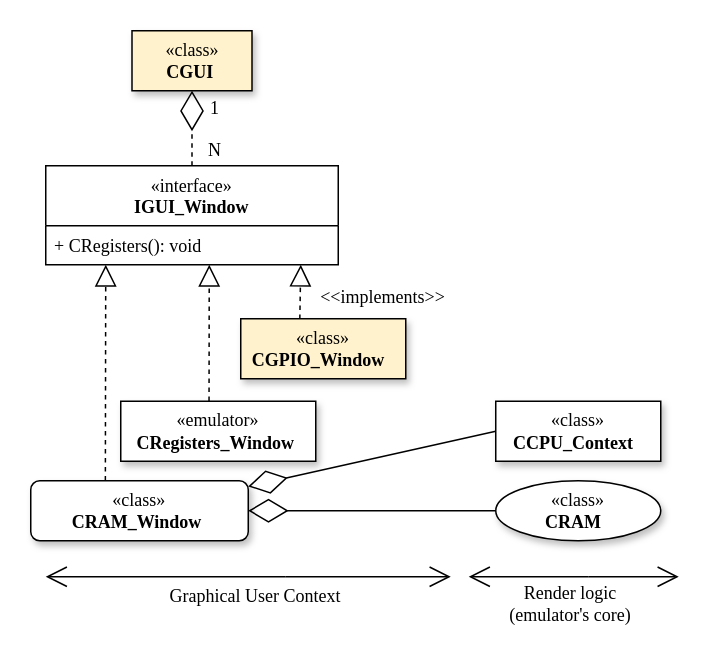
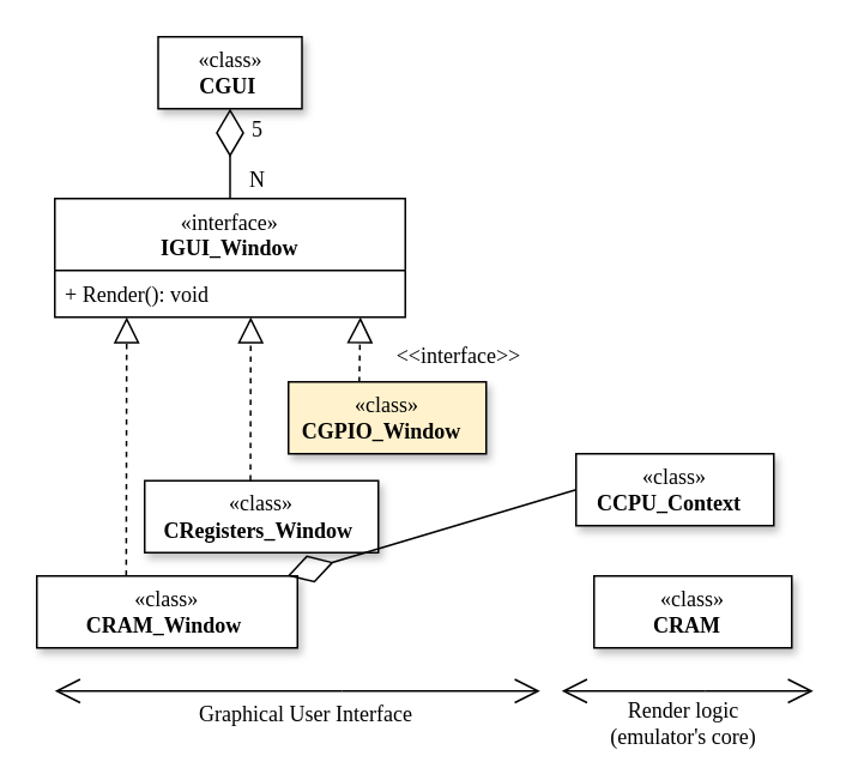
- <mxCell id="14" value="«class»&lt;br&gt;&lt;b&gt;CGUI&amp;nbsp;&lt;/b&gt;" style="html=1;whiteSpace=wrap;fontFamily=Computer Modern;shadow=1;fillColor=#fff2cc;" vertex="1" parent="1"><mxGeometry x="87.5" y="20" width="80" height="40" as="geometry" /></mxCell>
+ <mxCell id="14" value="«class»&lt;br&gt;&lt;b&gt;CGUI&amp;nbsp;&lt;/b&gt;" style="html=1;whiteSpace=wrap;fontFamily=Computer Modern;shadow=1;" vertex="1" parent="1"><mxGeometry x="87.5" y="20" width="80" height="40" as="geometry" /></mxCell>
- <mxCell id="16" value="1" style="text;html=1;strokeColor=none;fillColor=none;align=center;verticalAlign=middle;whiteSpace=wrap;rounded=0;fontFamily=Computer Modern;" vertex="1" parent="1"><mxGeometry x="138" y="62" width="10" height="20" as="geometry" /></mxCell>
+ <mxCell id="16" value="5" style="text;html=1;strokeColor=none;fillColor=none;align=center;verticalAlign=middle;whiteSpace=wrap;rounded=0;fontFamily=Computer Modern;" vertex="1" parent="1"><mxGeometry x="138" y="62" width="10" height="20" as="geometry" /></mxCell>
- <mxCell id="15" value="" style="endArrow=diamondThin;endFill=0;endSize=24;html=1;rounded=0;entryX=0.5;entryY=1;entryDx=0;entryDy=0;exitX=0.5;exitY=0;exitDx=0;exitDy=0;fontFamily=Computer Modern;dashed=1;" edge="1" parent="1" source="3" target="14"><mxGeometry width="160" relative="1" as="geometry"><mxPoint x="305" y="190" as="sourcePoint" /><mxPoint x="260" y="190" as="targetPoint" /></mxGeometry></mxCell>
+ <mxCell id="15" value="" style="endArrow=diamondThin;endFill=0;endSize=24;html=1;rounded=0;entryX=0.5;entryY=1;entryDx=0;entryDy=0;exitX=0.5;exitY=0;exitDx=0;exitDy=0;fontFamily=Computer Modern;" edge="1" parent="1" source="3" target="14"><mxGeometry width="160" relative="1" as="geometry"><mxPoint x="305" y="190" as="sourcePoint" /><mxPoint x="260" y="190" as="targetPoint" /></mxGeometry></mxCell>
- <mxCell id="4" value="+ CRegisters(): void" style="text;strokeColor=none;fillColor=none;align=left;verticalAlign=top;spacingLeft=4;spacingRight=4;overflow=hidden;rotatable=0;points=[[0,0.5],[1,0.5]];portConstraint=eastwest;whiteSpace=wrap;html=1;fontFamily=Computer Modern;" vertex="1" parent="3"><mxGeometry y="40" width="195" height="26" as="geometry" /></mxCell>
+ <mxCell id="4" value="+ Render(): void" style="text;strokeColor=none;fillColor=none;align=left;verticalAlign=top;spacingLeft=4;spacingRight=4;overflow=hidden;rotatable=0;points=[[0,0.5],[1,0.5]];portConstraint=eastwest;whiteSpace=wrap;html=1;fontFamily=Computer Modern;" vertex="1" parent="3"><mxGeometry y="40" width="195" height="26" as="geometry" /></mxCell>
- <mxCell id="18" value="&amp;lt;&amp;lt;implements&amp;gt;&amp;gt;" style="text;html=1;strokeColor=none;fillColor=none;align=center;verticalAlign=middle;whiteSpace=wrap;rounded=0;fontFamily=Computer Modern;" vertex="1" parent="1"><mxGeometry x="210" y="188" width="90" height="20" as="geometry" /></mxCell>
+ <mxCell id="18" value="&amp;lt;&amp;lt;interface&amp;gt;&amp;gt;" style="text;html=1;strokeColor=none;fillColor=none;align=center;verticalAlign=middle;whiteSpace=wrap;rounded=0;fontFamily=Computer Modern;" vertex="1" parent="1"><mxGeometry x="210" y="188" width="90" height="20" as="geometry" /></mxCell>
- <mxCell id="5" value="«emulator»&lt;br&gt;&lt;b&gt;CRegisters_Window&amp;nbsp;&lt;/b&gt;" style="html=1;whiteSpace=wrap;fontFamily=Computer Modern;shadow=1;" vertex="1" parent="1"><mxGeometry x="80" y="267" width="130" height="40" as="geometry" /></mxCell>
+ <mxCell id="5" value="«class»&lt;br&gt;&lt;b&gt;CRegisters_Window&amp;nbsp;&lt;/b&gt;" style="html=1;whiteSpace=wrap;fontFamily=Computer Modern;shadow=1;" vertex="1" parent="1"><mxGeometry x="80" y="267" width="130" height="40" as="geometry" /></mxCell>
- <mxCell id="10" value="«class»&lt;br&gt;&lt;b&gt;CCPU_Context&amp;nbsp;&amp;nbsp;&lt;/b&gt;" style="html=1;whiteSpace=wrap;fontFamily=Computer Modern;shadow=1;" vertex="1" parent="1"><mxGeometry x="330" y="267" width="110" height="40" as="geometry" /></mxCell>
+ <mxCell id="10" value="«class»&lt;br&gt;&lt;b&gt;CCPU_Context&amp;nbsp;&amp;nbsp;&lt;/b&gt;" style="html=1;whiteSpace=wrap;fontFamily=Computer Modern;shadow=1;" vertex="1" parent="1"><mxGeometry x="320" y="252" width="110" height="40" as="geometry" /></mxCell>
- <mxCell id="2" value="«class»&lt;br&gt;&lt;b&gt;CRAM_Window&amp;nbsp;&lt;/b&gt;" style="html=1;whiteSpace=wrap;fontFamily=Computer Modern;shadow=1;rounded=1;" vertex="1" parent="1"><mxGeometry x="20" y="320" width="145" height="40" as="geometry" /></mxCell>
+ <mxCell id="2" value="«class»&lt;br&gt;&lt;b&gt;CRAM_Window&amp;nbsp;&lt;/b&gt;" style="html=1;whiteSpace=wrap;fontFamily=Computer Modern;shadow=1;" vertex="1" parent="1"><mxGeometry x="20" y="320" width="145" height="40" as="geometry" /></mxCell>
- <mxCell id="13" value="" style="endArrow=diamondThin;endFill=0;endSize=24;html=1;rounded=0;exitX=0;exitY=0.5;exitDx=0;exitDy=0;entryX=1;entryY=0.5;entryDx=0;entryDy=0;fontFamily=Computer Modern;" edge="1" parent="1" source="12" target="2"><mxGeometry width="160" relative="1" as="geometry"><mxPoint x="225" y="339.71" as="sourcePoint" /><mxPoint x="175" y="339.71" as="targetPoint" /></mxGeometry></mxCell>
- <mxCell id="12" value="«class»&lt;br&gt;&lt;b&gt;CRAM&amp;nbsp;&amp;nbsp;&lt;/b&gt;" style="ellipse;html=1;whiteSpace=wrap;fontFamily=Computer Modern;shadow=1;" vertex="1" parent="1"><mxGeometry x="330" y="320" width="110" height="40" as="geometry" /></mxCell>
+ <mxCell id="12" value="«class»&lt;br&gt;&lt;b&gt;CRAM&amp;nbsp;&amp;nbsp;&lt;/b&gt;" style="html=1;whiteSpace=wrap;fontFamily=Computer Modern;shadow=1;" vertex="1" parent="1"><mxGeometry x="330" y="320" width="110" height="40" as="geometry" /></mxCell>
- <mxCell id="19" value="Graphical User Context" style="text;html=1;strokeColor=none;fillColor=none;align=center;verticalAlign=middle;whiteSpace=wrap;rounded=0;fontFamily=Computer Modern;" vertex="1" parent="1"><mxGeometry x="99.74" y="387" width="140" height="20" as="geometry" /></mxCell>
+ <mxCell id="19" value="Graphical User Interface" style="text;html=1;strokeColor=none;fillColor=none;align=center;verticalAlign=middle;whiteSpace=wrap;rounded=0;fontFamily=Computer Modern;" vertex="1" parent="1"><mxGeometry x="99.74" y="387" width="140" height="20" as="geometry" /></mxCell>
